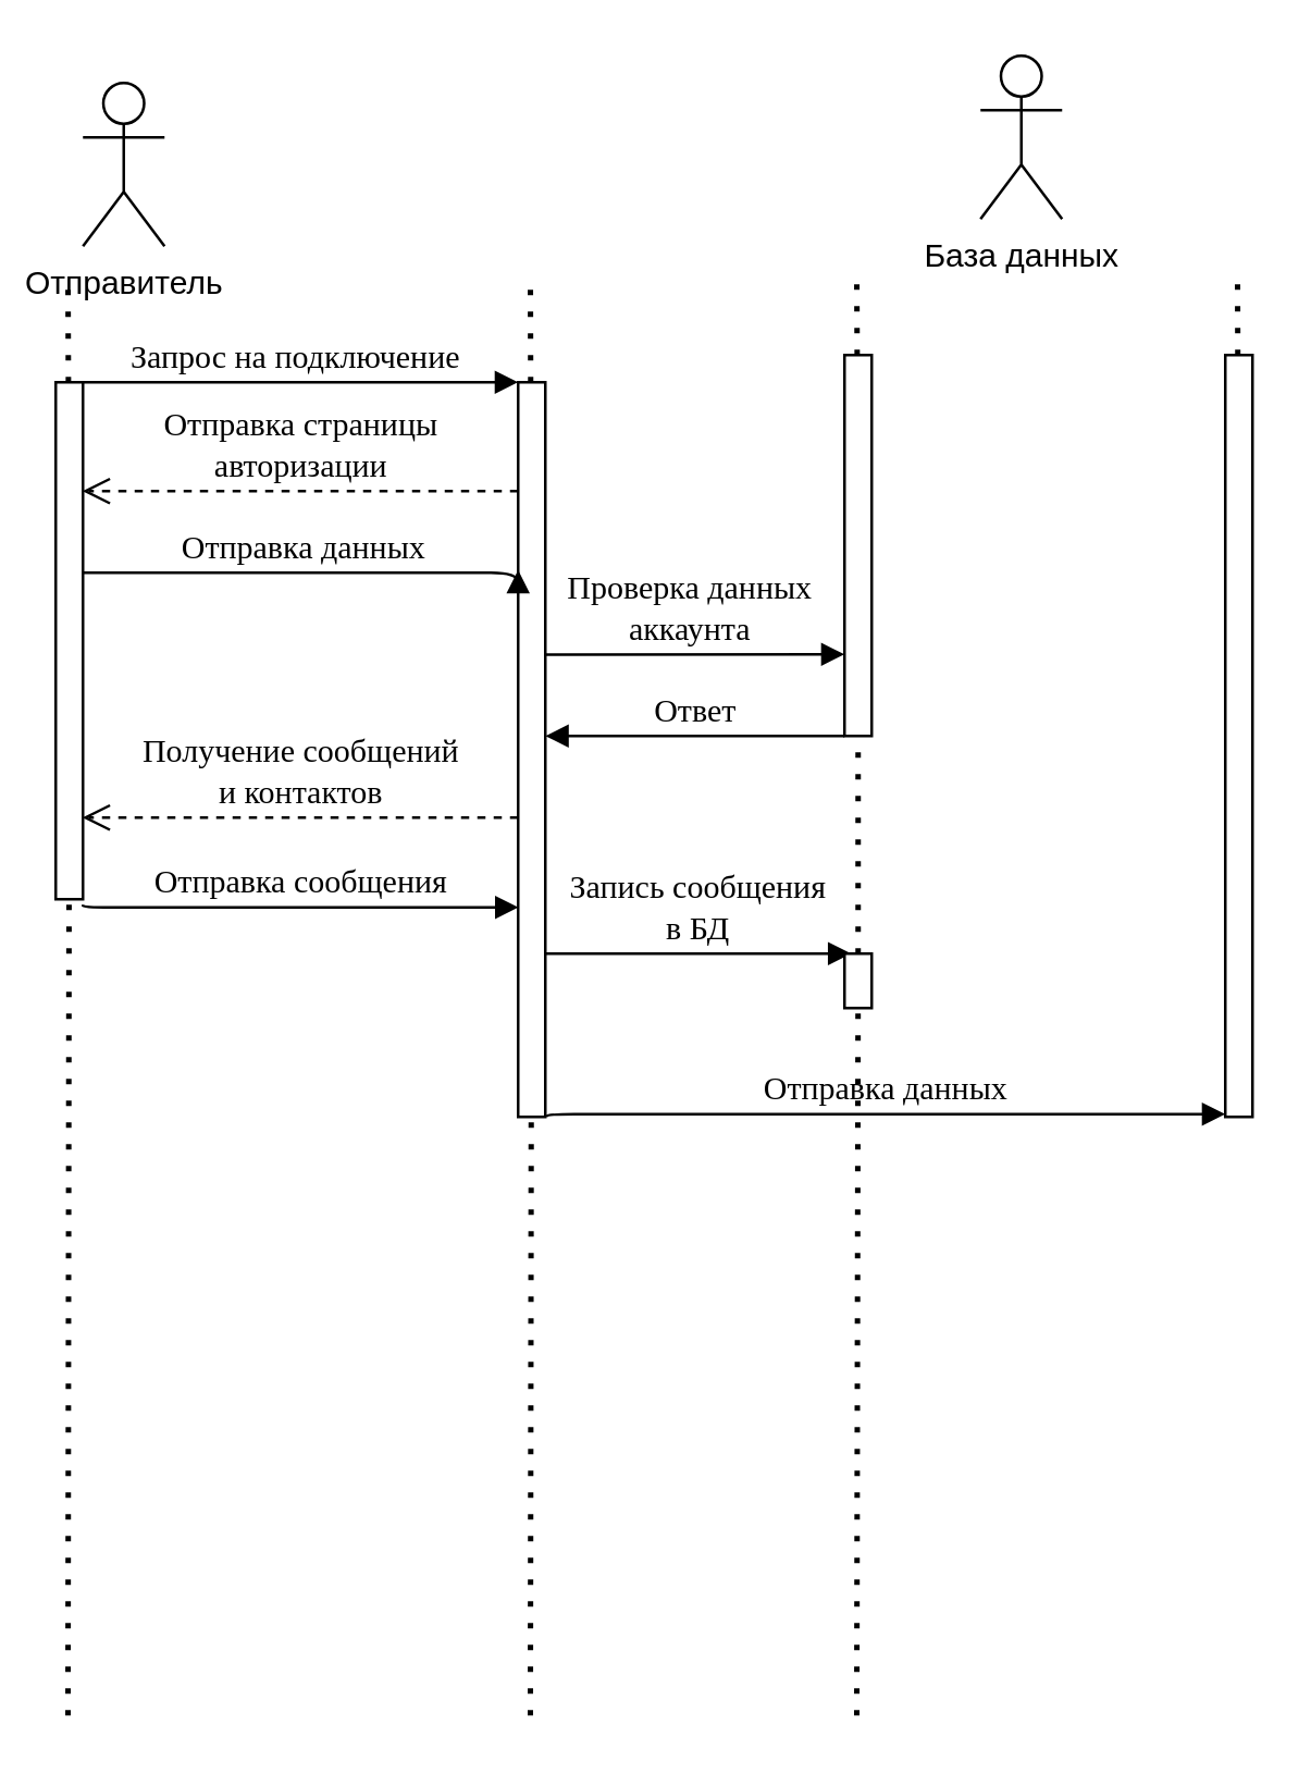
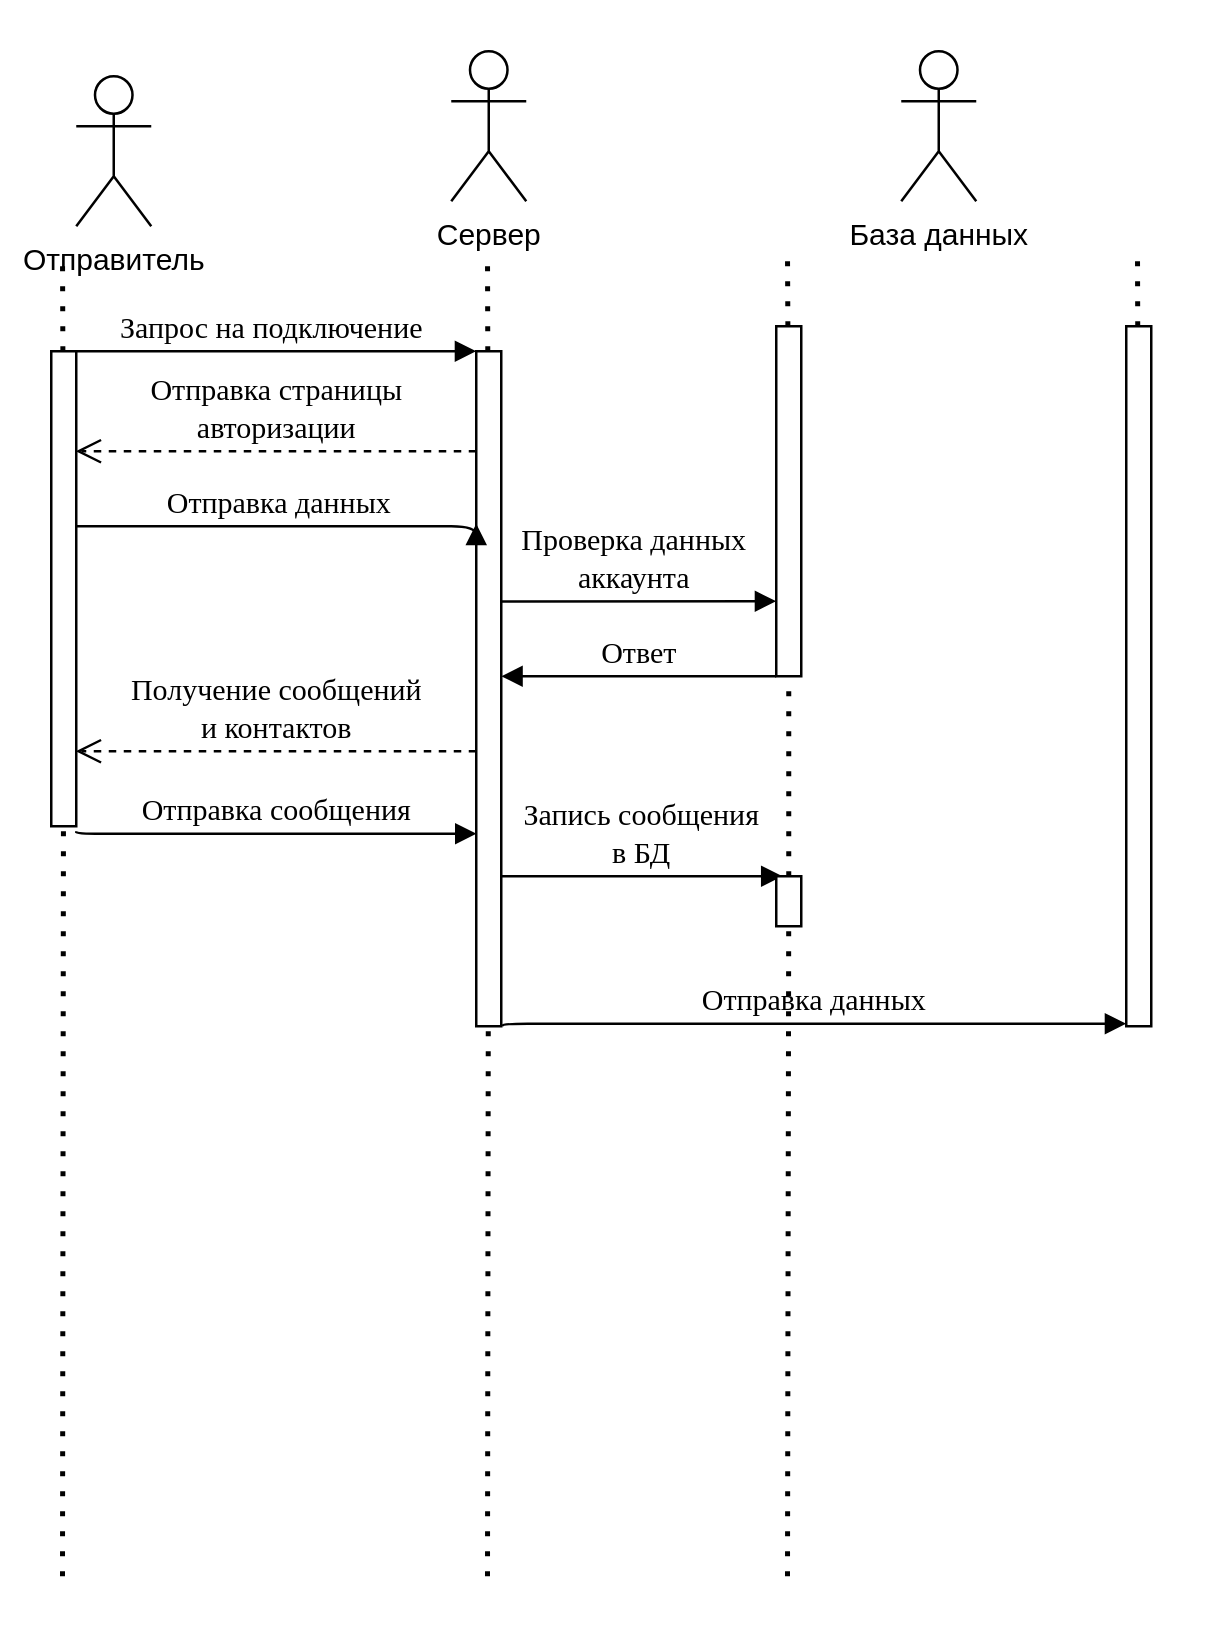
+ <mxCell id="8" value="Сервер" style="shape=umlActor;verticalLabelPosition=bottom;verticalAlign=top;html=1;outlineConnect=0;" vertex="1" parent="1"><mxGeometry x="180" y="20" width="30" height="60" as="geometry" /></mxCell>
